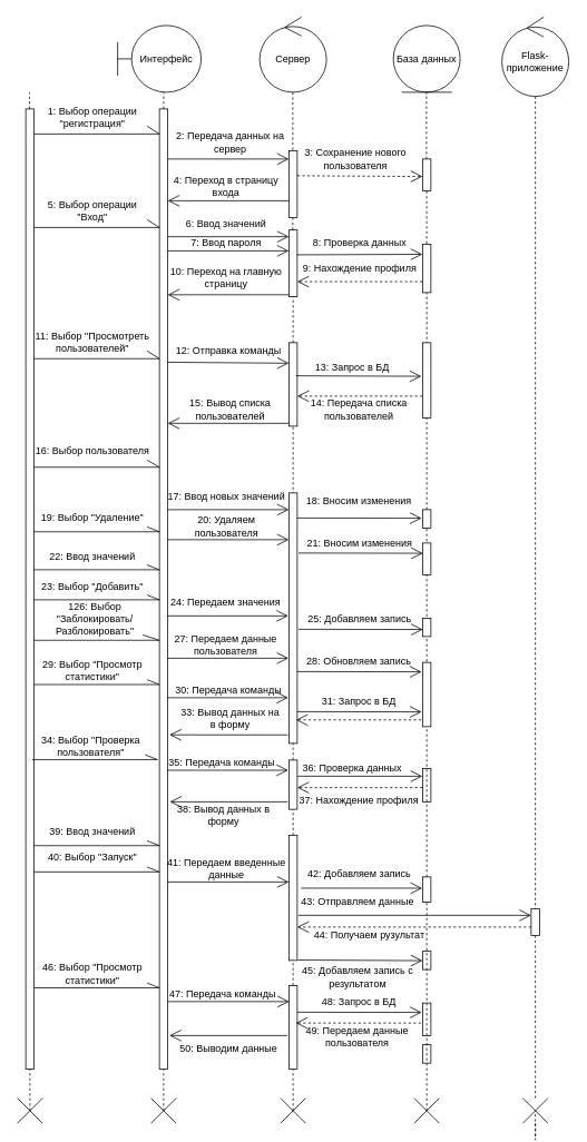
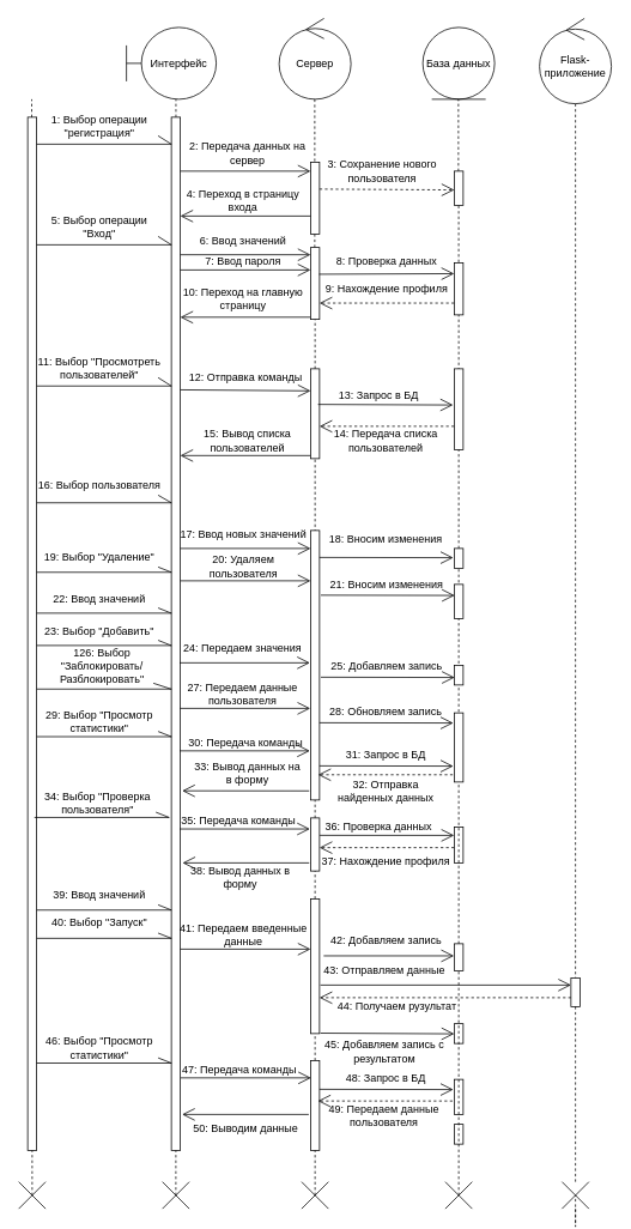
+ <mxCell id="112" value="32: Отправка найденных данных" style="text;html=1;strokeColor=none;fillColor=none;align=center;verticalAlign=middle;whiteSpace=wrap;rounded=0;" vertex="1" parent="1"><mxGeometry x="368.5" y="870" width="120" height="20" as="geometry" /></mxCell>
